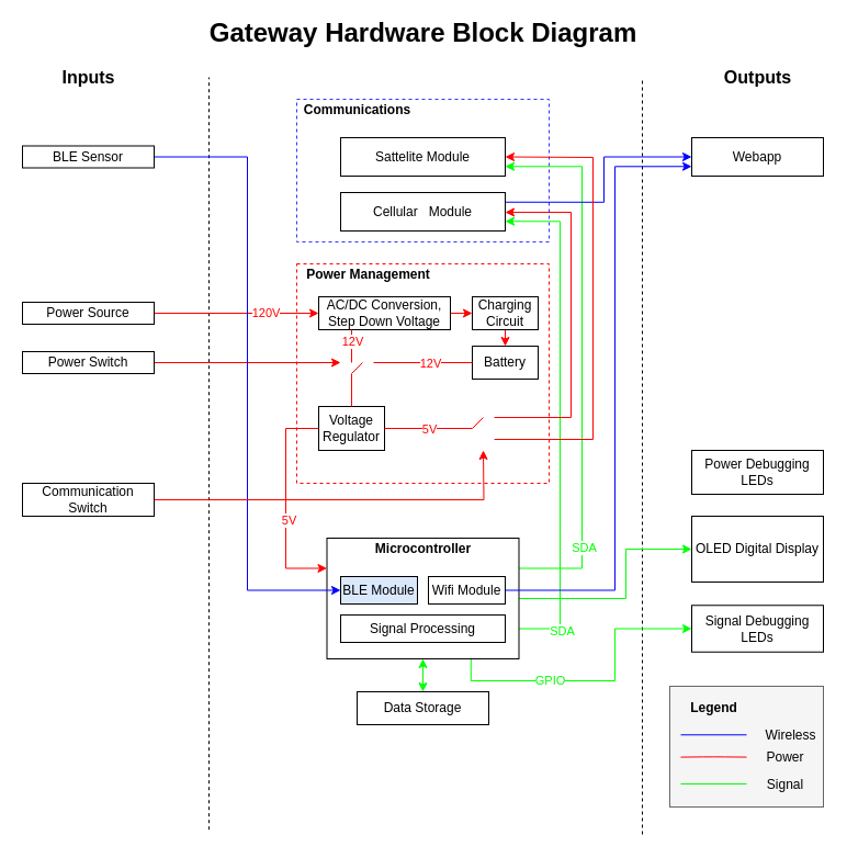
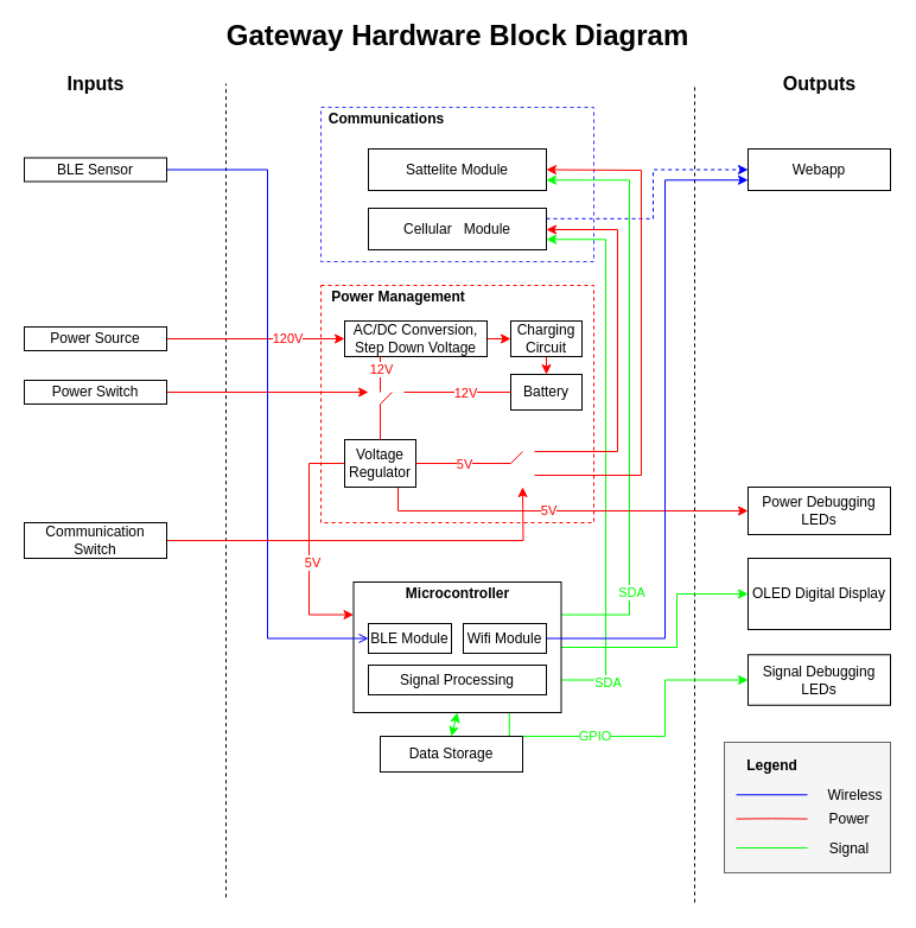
- <mxCell id="34" style="edgeStyle=orthogonalEdgeStyle;rounded=0;orthogonalLoop=1;jettySize=auto;html=1;exitX=1;exitY=0.25;exitDx=0;exitDy=0;entryX=0;entryY=0.5;entryDx=0;entryDy=0;strokeColor=#0000FF;" parent="1" source="35" target="19" edge="1"><mxGeometry relative="1" as="geometry"><Array as="points"><mxPoint x="550" y="184" /><mxPoint x="550" y="143" /></Array></mxGeometry></mxCell>
+ <mxCell id="34" style="edgeStyle=orthogonalEdgeStyle;rounded=0;orthogonalLoop=1;jettySize=auto;html=1;exitX=1;exitY=0.25;exitDx=0;exitDy=0;entryX=0;entryY=0.5;entryDx=0;entryDy=0;strokeColor=#0000FF;dashed=1;" parent="1" source="35" target="19" edge="1"><mxGeometry relative="1" as="geometry"><Array as="points"><mxPoint x="550" y="184" /><mxPoint x="550" y="143" /></Array></mxGeometry></mxCell>
+ <mxCell id="39" style="edgeStyle=orthogonalEdgeStyle;rounded=0;orthogonalLoop=1;jettySize=auto;html=1;exitX=0.75;exitY=1;exitDx=0;exitDy=0;strokeColor=#FF0000;entryX=0;entryY=0.5;entryDx=0;entryDy=0;" parent="1" source="58" target="18" edge="1"><mxGeometry relative="1" as="geometry"><mxPoint x="610" y="389.941" as="targetPoint" /></mxGeometry></mxCell>
+ <mxCell id="40" value="5V" style="edgeLabel;html=1;align=center;verticalAlign=middle;resizable=0;points=[];fontColor=#FF0000;" parent="39" vertex="1" connectable="0"><mxGeometry x="-0.075" y="1" relative="1" as="geometry"><mxPoint as="offset" /></mxGeometry></mxCell>
- <mxCell id="32" style="edgeStyle=orthogonalEdgeStyle;rounded=0;orthogonalLoop=1;jettySize=auto;html=1;exitX=1;exitY=0.5;exitDx=0;exitDy=0;entryX=0;entryY=0.5;entryDx=0;entryDy=0;strokeColor=#0000FF;" parent="1" source="33" target="55" edge="1"><mxGeometry relative="1" as="geometry"><mxPoint x="280" y="142.5" as="targetPoint" /></mxGeometry></mxCell>
+ <mxCell id="32" style="edgeStyle=orthogonalEdgeStyle;rounded=0;orthogonalLoop=1;jettySize=auto;html=1;exitX=1;exitY=0.5;exitDx=0;exitDy=0;entryX=0;entryY=0.5;entryDx=0;entryDy=0;strokeColor=#0000FF;endArrow=open;" parent="1" source="33" target="55" edge="1"><mxGeometry relative="1" as="geometry"><mxPoint x="280" y="142.5" as="targetPoint" /></mxGeometry></mxCell>
- <mxCell id="55" value="BLE Module" style="rounded=0;whiteSpace=wrap;html=1;strokeColor=#000000;fillColor=#dae8fc;" parent="1" vertex="1"><mxGeometry x="310" y="525" width="70" height="25" as="geometry" /></mxCell>
+ <mxCell id="55" value="BLE Module" style="rounded=0;whiteSpace=wrap;html=1;strokeColor=#000000;" parent="1" vertex="1"><mxGeometry x="310" y="525" width="70" height="25" as="geometry" /></mxCell>
- <mxCell id="45" value="Data Storage" style="rounded=0;whiteSpace=wrap;html=1;strokeColor=#000000;" parent="1" vertex="1"><mxGeometry x="325" y="630" width="120" height="30" as="geometry" /></mxCell>
+ <mxCell id="45" value="Data Storage" style="rounded=0;whiteSpace=wrap;html=1;strokeColor=#000000;" parent="1" vertex="1"><mxGeometry x="320" y="620" width="120" height="30" as="geometry" /></mxCell>
